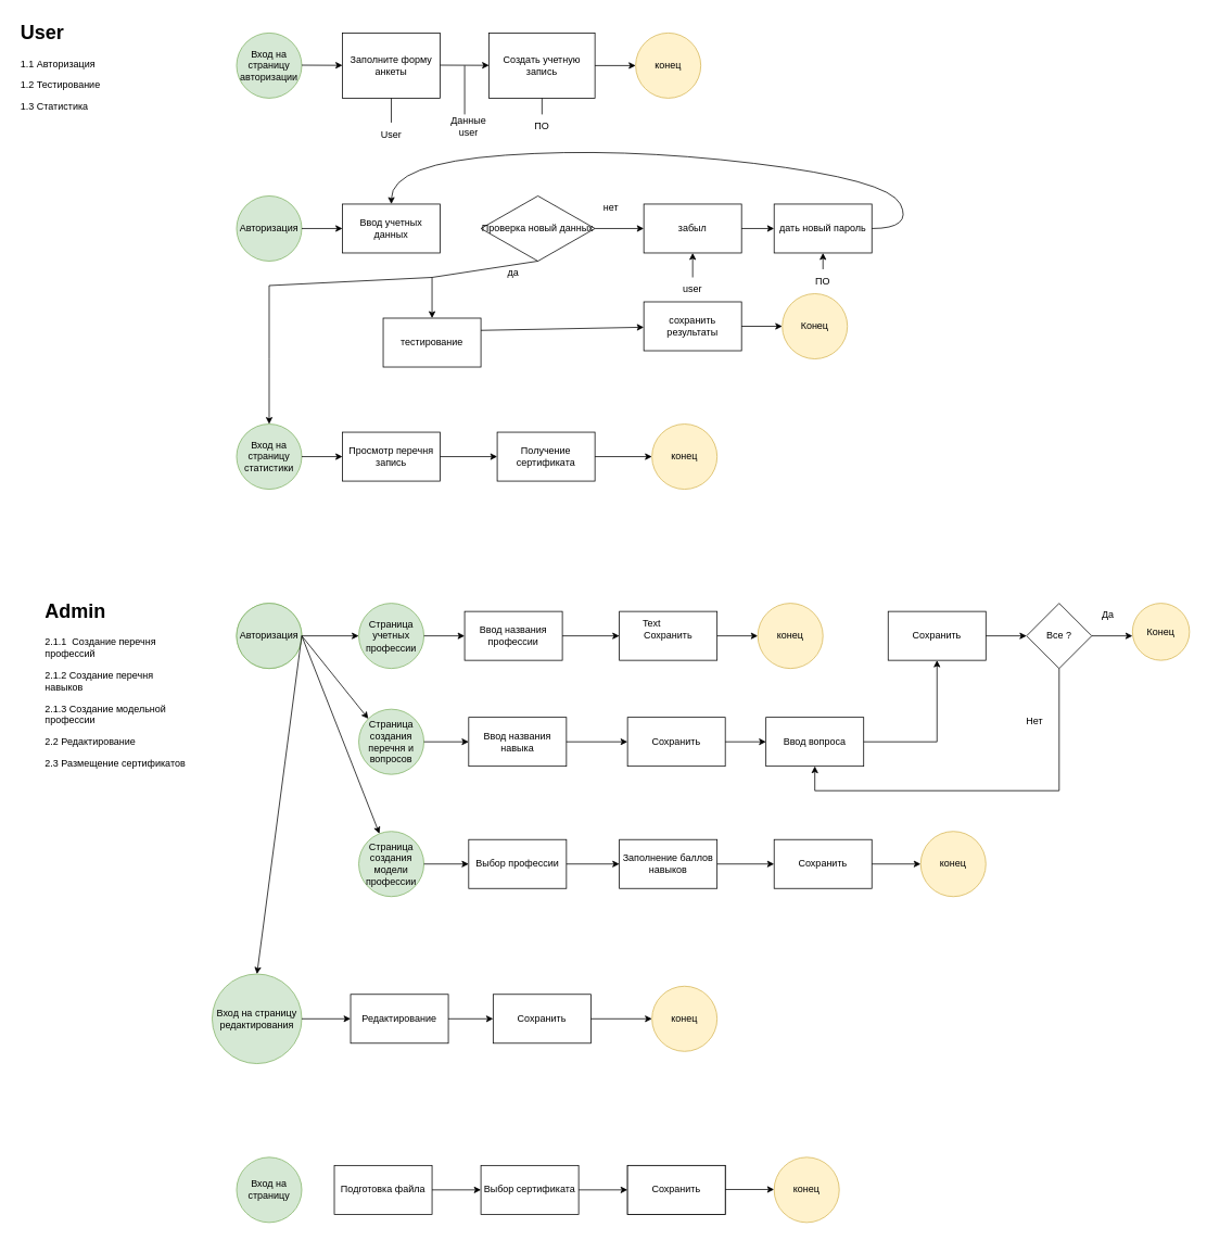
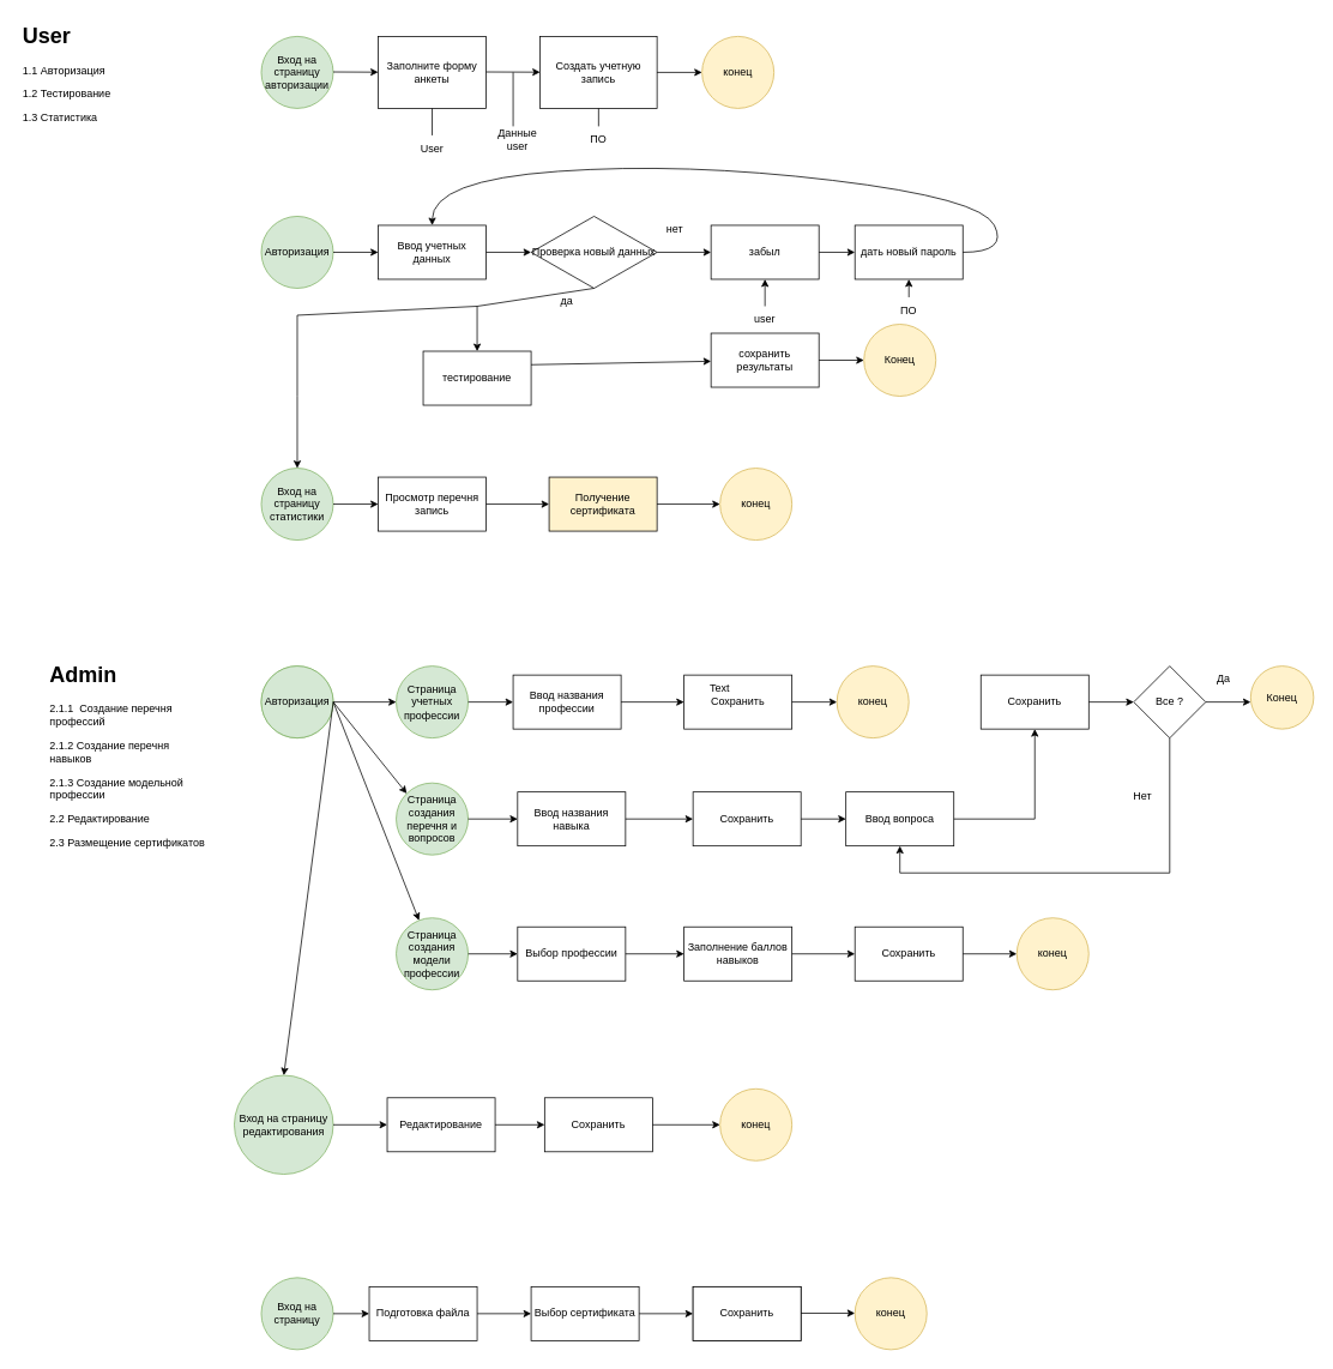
+ <mxCell id="18" value="" style="endArrow=classic;html=1;rounded=0;exitX=1;exitY=0.5;exitDx=0;exitDy=0;" edge="1" parent="1" source="17" target="19"><mxGeometry width="50" height="50" relative="1" as="geometry"><mxPoint x="540" y="305" as="sourcePoint" /><mxPoint x="590" y="255" as="targetPoint" /></mxGeometry></mxCell>
- <mxCell id="39" value="Получение сертификата" style="rounded=0;whiteSpace=wrap;html=1;" vertex="1" parent="1"><mxGeometry x="610" y="530" width="120" height="60" as="geometry" /></mxCell>
+ <mxCell id="39" value="Получение сертификата" style="rounded=0;whiteSpace=wrap;html=1;fillColor=#fff2cc;" vertex="1" parent="1"><mxGeometry x="610" y="530" width="120" height="60" as="geometry" /></mxCell>
+ <mxCell id="90" value="" style="endArrow=classic;html=1;rounded=0;exitX=1;exitY=0.5;exitDx=0;exitDy=0;" edge="1" parent="1" source="89" target="91"><mxGeometry width="50" height="50" relative="1" as="geometry"><mxPoint x="370" y="1470" as="sourcePoint" /><mxPoint x="450" y="1470" as="targetPoint" /></mxGeometry></mxCell>
